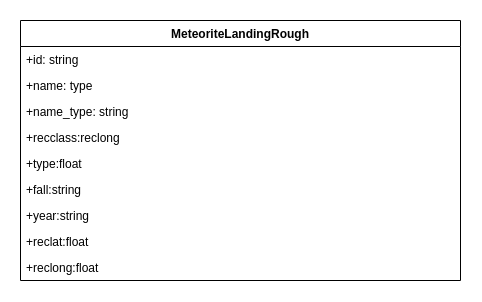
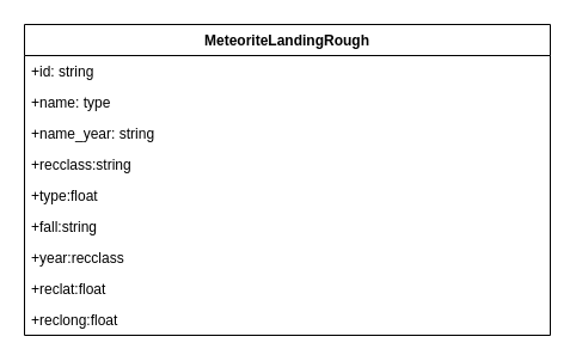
- <mxCell id="5" value="   +name_type: string" style="text;strokeColor=none;fillColor=none;align=left;verticalAlign=top;spacingLeft=4;spacingRight=4;overflow=hidden;rotatable=0;points=[[0,0.5],[1,0.5]];portConstraint=eastwest;" vertex="1" parent="2"><mxGeometry y="78" width="440" height="26" as="geometry" /></mxCell>
+ <mxCell id="5" value="   +name_year: string" style="text;strokeColor=none;fillColor=none;align=left;verticalAlign=top;spacingLeft=4;spacingRight=4;overflow=hidden;rotatable=0;points=[[0,0.5],[1,0.5]];portConstraint=eastwest;" vertex="1" parent="2"><mxGeometry y="78" width="440" height="26" as="geometry" /></mxCell>
- <mxCell id="6" value="   +recclass:reclong" style="text;strokeColor=none;fillColor=none;align=left;verticalAlign=top;spacingLeft=4;spacingRight=4;overflow=hidden;rotatable=0;points=[[0,0.5],[1,0.5]];portConstraint=eastwest;" vertex="1" parent="2"><mxGeometry y="104" width="440" height="26" as="geometry" /></mxCell>
+ <mxCell id="6" value="   +recclass:string" style="text;strokeColor=none;fillColor=none;align=left;verticalAlign=top;spacingLeft=4;spacingRight=4;overflow=hidden;rotatable=0;points=[[0,0.5],[1,0.5]];portConstraint=eastwest;" vertex="1" parent="2"><mxGeometry y="104" width="440" height="26" as="geometry" /></mxCell>
- <mxCell id="9" value="   +year:string" style="text;strokeColor=none;fillColor=none;align=left;verticalAlign=top;spacingLeft=4;spacingRight=4;overflow=hidden;rotatable=0;points=[[0,0.5],[1,0.5]];portConstraint=eastwest;" vertex="1" parent="2"><mxGeometry y="182" width="440" height="26" as="geometry" /></mxCell>
+ <mxCell id="9" value="   +year:recclass" style="text;strokeColor=none;fillColor=none;align=left;verticalAlign=top;spacingLeft=4;spacingRight=4;overflow=hidden;rotatable=0;points=[[0,0.5],[1,0.5]];portConstraint=eastwest;" vertex="1" parent="2"><mxGeometry y="182" width="440" height="26" as="geometry" /></mxCell>
